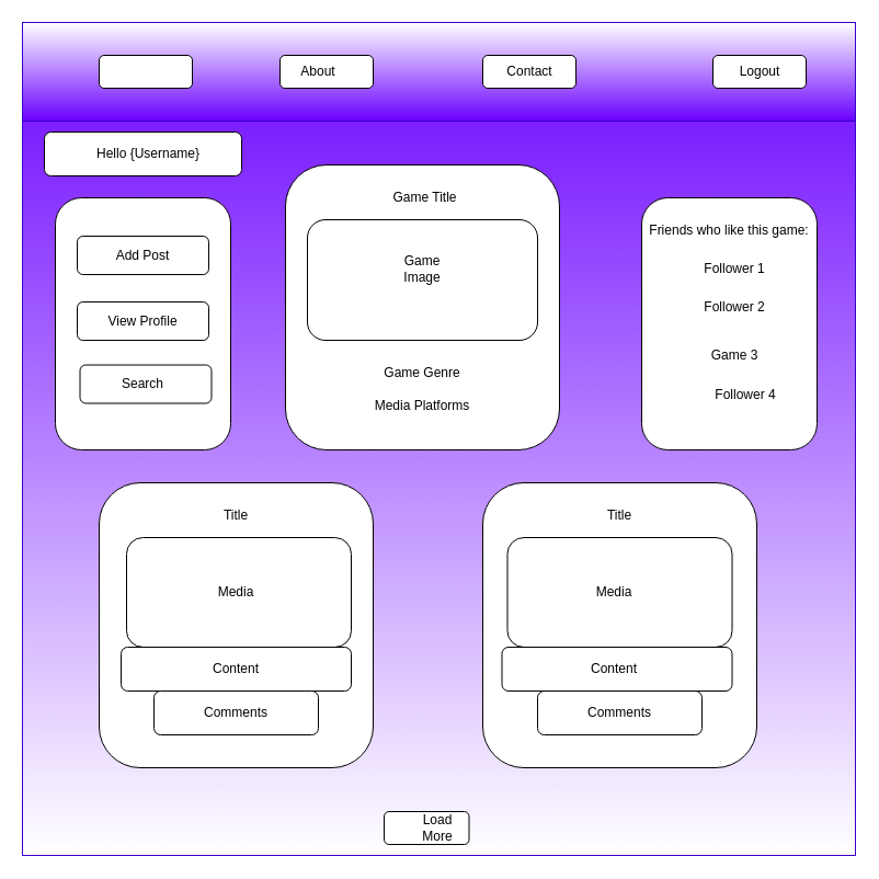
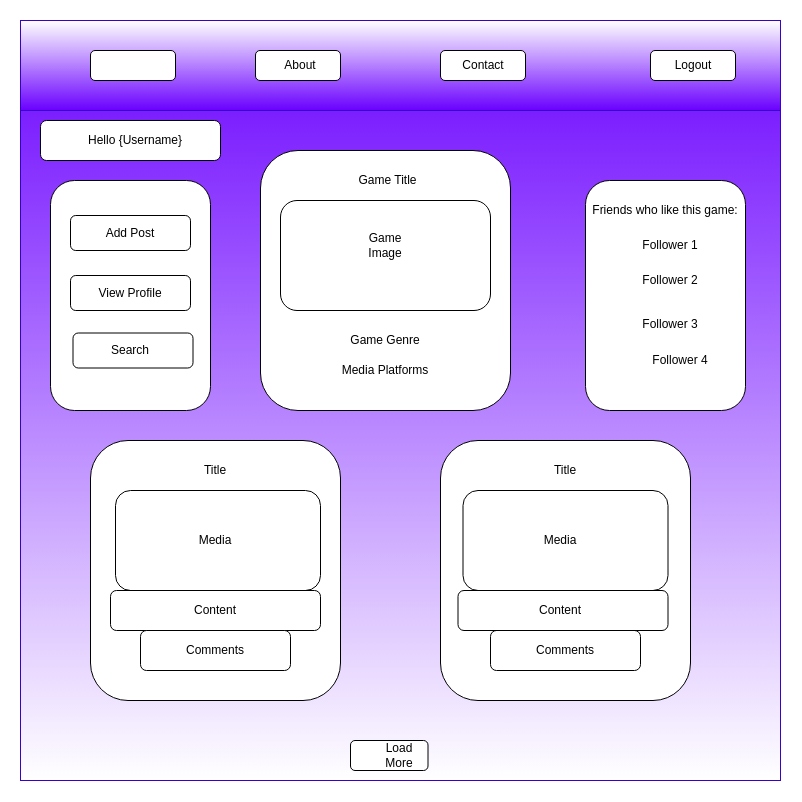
- <mxCell id="31" value="About" style="text;html=1;strokeColor=none;fillColor=none;align=center;verticalAlign=middle;whiteSpace=wrap;rounded=0;" vertex="1" parent="1"><mxGeometry x="270" y="55" width="40" height="20" as="geometry" /></mxCell>
+ <mxCell id="31" value="About" style="text;html=1;strokeColor=none;fillColor=none;align=center;verticalAlign=middle;whiteSpace=wrap;rounded=0;" vertex="1" parent="1"><mxGeometry x="280" y="55" width="40" height="20" as="geometry" /></mxCell>
- <mxCell id="43" value="Game 3" style="text;html=1;strokeColor=none;fillColor=none;align=center;verticalAlign=middle;whiteSpace=wrap;rounded=0;" vertex="1" parent="1"><mxGeometry x="620" y="315" width="100" height="17.5" as="geometry" /></mxCell>
+ <mxCell id="43" value="Follower 3" style="text;html=1;strokeColor=none;fillColor=none;align=center;verticalAlign=middle;whiteSpace=wrap;rounded=0;" vertex="1" parent="1"><mxGeometry x="620" y="315" width="100" height="17.5" as="geometry" /></mxCell>
